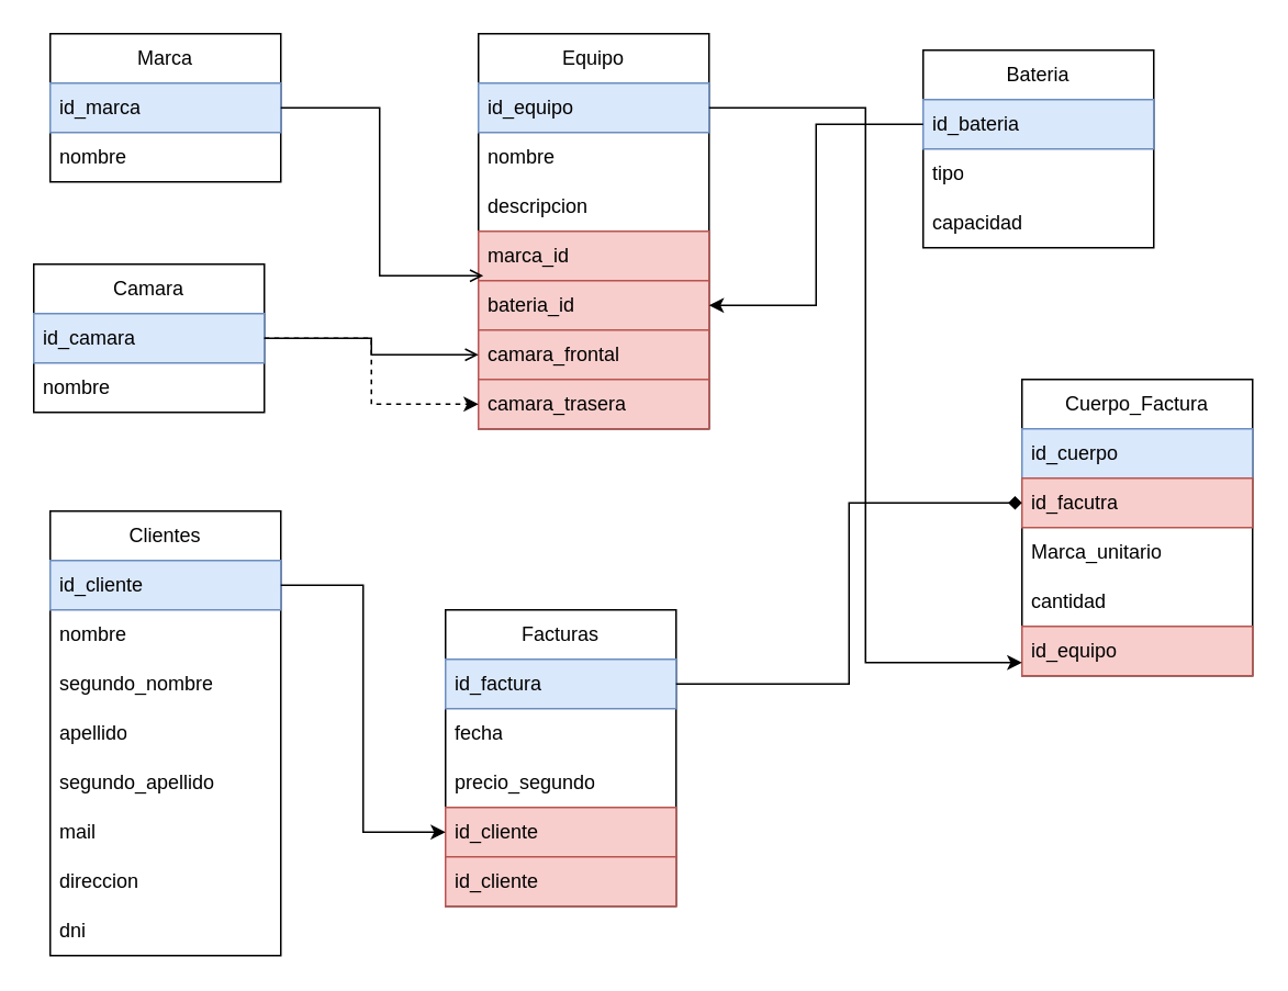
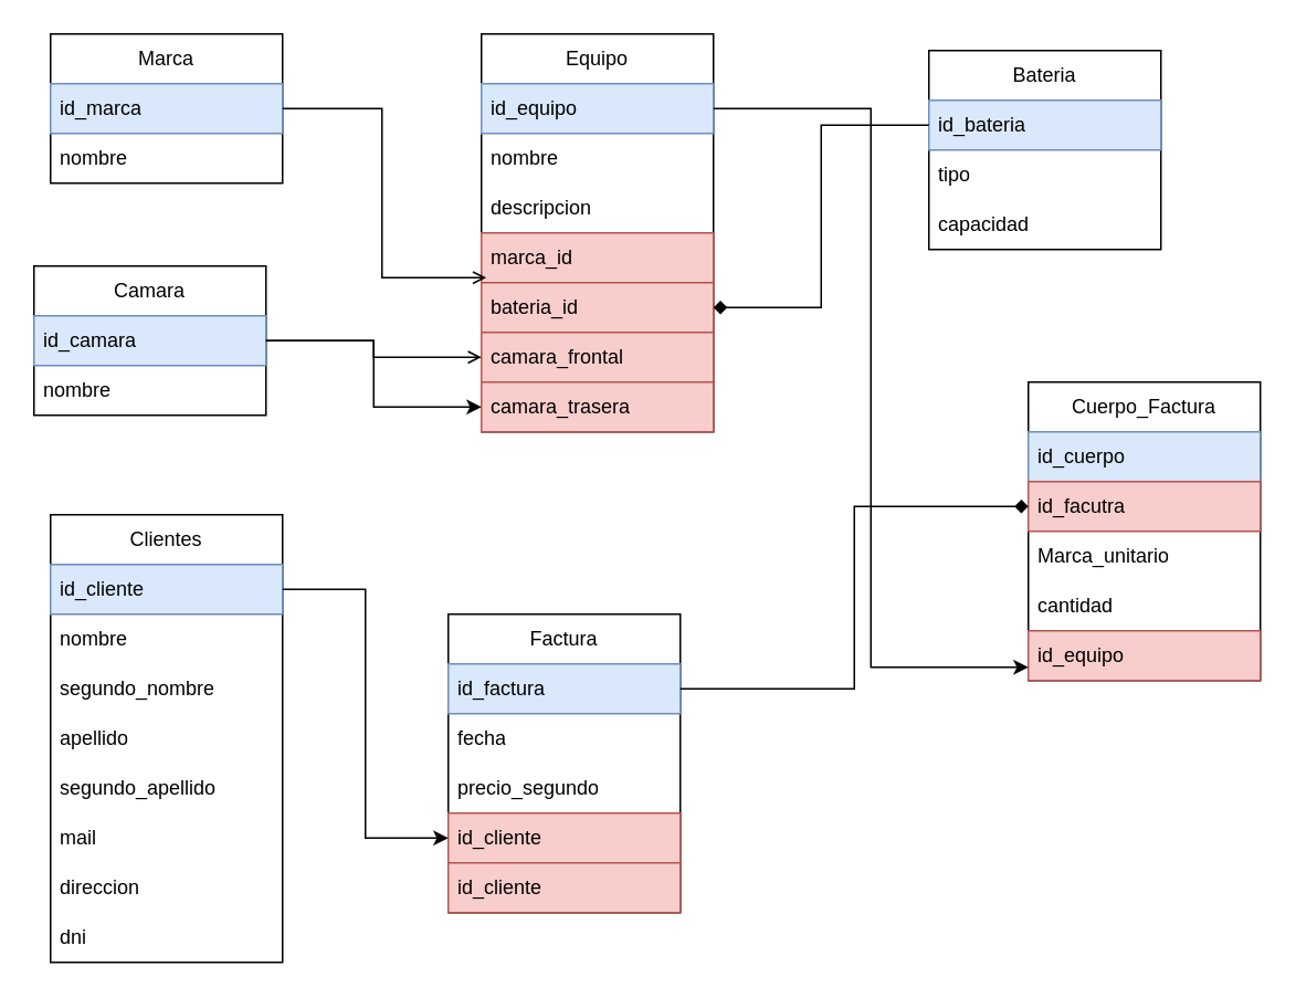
- <mxCell id="18" style="edgeStyle=orthogonalEdgeStyle;rounded=0;orthogonalLoop=1;jettySize=auto;html=1;entryX=1;entryY=0.5;entryDx=0;entryDy=0;" edge="1" parent="1" source="15" target="10"><mxGeometry relative="1" as="geometry" /></mxCell>
+ <mxCell id="18" style="edgeStyle=orthogonalEdgeStyle;rounded=0;orthogonalLoop=1;jettySize=auto;html=1;entryX=1;entryY=0.5;entryDx=0;entryDy=0;endArrow=diamond;" edge="1" parent="1" source="15" target="10"><mxGeometry relative="1" as="geometry" /></mxCell>
- <mxCell id="23" style="edgeStyle=orthogonalEdgeStyle;rounded=0;orthogonalLoop=1;jettySize=auto;html=1;exitX=1;exitY=0.5;exitDx=0;exitDy=0;entryX=0;entryY=0.5;entryDx=0;entryDy=0;dashed=1;" edge="1" parent="1" source="20" target="12"><mxGeometry relative="1" as="geometry" /></mxCell>
+ <mxCell id="23" style="edgeStyle=orthogonalEdgeStyle;rounded=0;orthogonalLoop=1;jettySize=auto;html=1;exitX=1;exitY=0.5;exitDx=0;exitDy=0;entryX=0;entryY=0.5;entryDx=0;entryDy=0;" edge="1" parent="1" source="20" target="12"><mxGeometry relative="1" as="geometry" /></mxCell>
- <mxCell id="33" value="Facturas" style="swimlane;fontStyle=0;childLayout=stackLayout;horizontal=1;startSize=30;horizontalStack=0;resizeParent=1;resizeParentMax=0;resizeLast=0;collapsible=1;marginBottom=0;whiteSpace=wrap;html=1;" vertex="1" parent="1"><mxGeometry x="270" y="370" width="140" height="180" as="geometry" /></mxCell>
+ <mxCell id="33" value="Factura" style="swimlane;fontStyle=0;childLayout=stackLayout;horizontal=1;startSize=30;horizontalStack=0;resizeParent=1;resizeParentMax=0;resizeLast=0;collapsible=1;marginBottom=0;whiteSpace=wrap;html=1;" vertex="1" parent="1"><mxGeometry x="270" y="370" width="140" height="180" as="geometry" /></mxCell>
